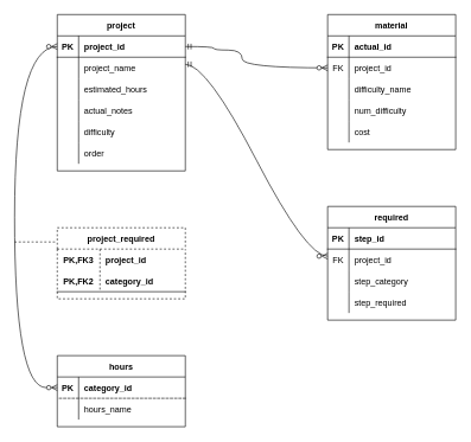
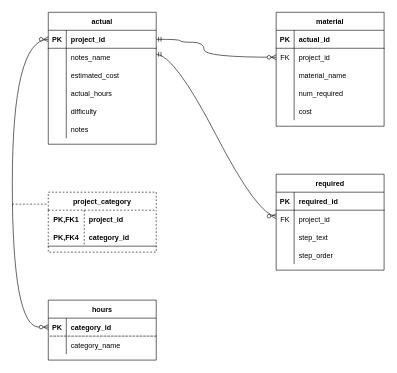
- <mxCell id="2" value="project" style="shape=table;startSize=30;container=1;collapsible=1;childLayout=tableLayout;fixedRows=1;rowLines=0;fontStyle=1;align=center;resizeLast=1;" vertex="1" parent="1"><mxGeometry x="80" y="20" width="180" height="220" as="geometry" /></mxCell>
+ <mxCell id="2" value="actual" style="shape=table;startSize=30;container=1;collapsible=1;childLayout=tableLayout;fixedRows=1;rowLines=0;fontStyle=1;align=center;resizeLast=1;" vertex="1" parent="1"><mxGeometry x="80" y="20" width="180" height="220" as="geometry" /></mxCell>
- <mxCell id="8" value="project_name" style="shape=partialRectangle;connectable=0;fillColor=none;top=0;left=0;bottom=0;right=0;align=left;spacingLeft=6;overflow=hidden;" vertex="1" parent="6"><mxGeometry x="30" width="150" height="30" as="geometry"><mxRectangle width="150" height="30" as="alternateBounds" /></mxGeometry></mxCell>
+ <mxCell id="8" value="notes_name" style="shape=partialRectangle;connectable=0;fillColor=none;top=0;left=0;bottom=0;right=0;align=left;spacingLeft=6;overflow=hidden;" vertex="1" parent="6"><mxGeometry x="30" width="150" height="30" as="geometry"><mxRectangle width="150" height="30" as="alternateBounds" /></mxGeometry></mxCell>
- <mxCell id="11" value="estimated_hours" style="shape=partialRectangle;connectable=0;fillColor=none;top=0;left=0;bottom=0;right=0;align=left;spacingLeft=6;overflow=hidden;" vertex="1" parent="9"><mxGeometry x="30" width="150" height="30" as="geometry"><mxRectangle width="150" height="30" as="alternateBounds" /></mxGeometry></mxCell>
+ <mxCell id="11" value="estimated_cost" style="shape=partialRectangle;connectable=0;fillColor=none;top=0;left=0;bottom=0;right=0;align=left;spacingLeft=6;overflow=hidden;" vertex="1" parent="9"><mxGeometry x="30" width="150" height="30" as="geometry"><mxRectangle width="150" height="30" as="alternateBounds" /></mxGeometry></mxCell>
- <mxCell id="44" value="difficulty_name" style="shape=partialRectangle;connectable=0;fillColor=none;top=0;left=0;bottom=0;right=0;align=left;spacingLeft=6;overflow=hidden;" vertex="1" parent="42"><mxGeometry x="30" width="150" height="30" as="geometry"><mxRectangle width="150" height="30" as="alternateBounds" /></mxGeometry></mxCell>
+ <mxCell id="44" value="material_name" style="shape=partialRectangle;connectable=0;fillColor=none;top=0;left=0;bottom=0;right=0;align=left;spacingLeft=6;overflow=hidden;" vertex="1" parent="42"><mxGeometry x="30" width="150" height="30" as="geometry"><mxRectangle width="150" height="30" as="alternateBounds" /></mxGeometry></mxCell>
- <mxCell id="14" value="actual_notes" style="shape=partialRectangle;connectable=0;fillColor=none;top=0;left=0;bottom=0;right=0;align=left;spacingLeft=6;overflow=hidden;" vertex="1" parent="12"><mxGeometry x="30" width="150" height="30" as="geometry"><mxRectangle width="150" height="30" as="alternateBounds" /></mxGeometry></mxCell>
+ <mxCell id="14" value="actual_hours" style="shape=partialRectangle;connectable=0;fillColor=none;top=0;left=0;bottom=0;right=0;align=left;spacingLeft=6;overflow=hidden;" vertex="1" parent="12"><mxGeometry x="30" width="150" height="30" as="geometry"><mxRectangle width="150" height="30" as="alternateBounds" /></mxGeometry></mxCell>
- <mxCell id="47" value="num_difficulty" style="shape=partialRectangle;connectable=0;fillColor=none;top=0;left=0;bottom=0;right=0;align=left;spacingLeft=6;overflow=hidden;" vertex="1" parent="45"><mxGeometry x="30" width="150" height="30" as="geometry"><mxRectangle width="150" height="30" as="alternateBounds" /></mxGeometry></mxCell>
+ <mxCell id="47" value="num_required" style="shape=partialRectangle;connectable=0;fillColor=none;top=0;left=0;bottom=0;right=0;align=left;spacingLeft=6;overflow=hidden;" vertex="1" parent="45"><mxGeometry x="30" width="150" height="30" as="geometry"><mxRectangle width="150" height="30" as="alternateBounds" /></mxGeometry></mxCell>
- <mxCell id="20" value="order" style="shape=partialRectangle;connectable=0;fillColor=none;top=0;left=0;bottom=0;right=0;align=left;spacingLeft=6;overflow=hidden;" vertex="1" parent="18"><mxGeometry x="30" width="150" height="30" as="geometry"><mxRectangle width="150" height="30" as="alternateBounds" /></mxGeometry></mxCell>
+ <mxCell id="20" value="notes" style="shape=partialRectangle;connectable=0;fillColor=none;top=0;left=0;bottom=0;right=0;align=left;spacingLeft=6;overflow=hidden;" vertex="1" parent="18"><mxGeometry x="30" width="150" height="30" as="geometry"><mxRectangle width="150" height="30" as="alternateBounds" /></mxGeometry></mxCell>
- <mxCell id="21" value="project_required" style="shape=table;startSize=30;container=1;collapsible=1;childLayout=tableLayout;fixedRows=1;rowLines=0;fontStyle=1;align=center;resizeLast=1;dashed=1;" vertex="1" parent="1"><mxGeometry x="80" y="320" width="180" height="100" as="geometry" /></mxCell>
+ <mxCell id="21" value="project_category" style="shape=table;startSize=30;container=1;collapsible=1;childLayout=tableLayout;fixedRows=1;rowLines=0;fontStyle=1;align=center;resizeLast=1;dashed=1;" vertex="1" parent="1"><mxGeometry x="80" y="320" width="180" height="100" as="geometry" /></mxCell>
- <mxCell id="54" value="step_id" style="shape=partialRectangle;connectable=0;fillColor=none;top=0;left=0;bottom=0;right=0;align=left;spacingLeft=6;fontStyle=1;overflow=hidden;" vertex="1" parent="52"><mxGeometry x="30" width="150" height="30" as="geometry"><mxRectangle width="150" height="30" as="alternateBounds" /></mxGeometry></mxCell>
+ <mxCell id="54" value="required_id" style="shape=partialRectangle;connectable=0;fillColor=none;top=0;left=0;bottom=0;right=0;align=left;spacingLeft=6;fontStyle=1;overflow=hidden;" vertex="1" parent="52"><mxGeometry x="30" width="150" height="30" as="geometry"><mxRectangle width="150" height="30" as="alternateBounds" /></mxGeometry></mxCell>
- <mxCell id="23" value="PK,FK3" style="shape=partialRectangle;connectable=0;fillColor=none;top=0;left=0;bottom=0;right=0;fontStyle=1;overflow=hidden;" vertex="1" parent="22"><mxGeometry width="60" height="30" as="geometry"><mxRectangle width="60" height="30" as="alternateBounds" /></mxGeometry></mxCell>
+ <mxCell id="23" value="PK,FK1" style="shape=partialRectangle;connectable=0;fillColor=none;top=0;left=0;bottom=0;right=0;fontStyle=1;overflow=hidden;" vertex="1" parent="22"><mxGeometry width="60" height="30" as="geometry"><mxRectangle width="60" height="30" as="alternateBounds" /></mxGeometry></mxCell>
- <mxCell id="26" value="PK,FK2" style="shape=partialRectangle;connectable=0;fillColor=none;top=0;left=0;bottom=0;right=0;fontStyle=1;overflow=hidden;" vertex="1" parent="25"><mxGeometry width="60" height="30" as="geometry"><mxRectangle width="60" height="30" as="alternateBounds" /></mxGeometry></mxCell>
+ <mxCell id="26" value="PK,FK4" style="shape=partialRectangle;connectable=0;fillColor=none;top=0;left=0;bottom=0;right=0;fontStyle=1;overflow=hidden;" vertex="1" parent="25"><mxGeometry width="60" height="30" as="geometry"><mxRectangle width="60" height="30" as="alternateBounds" /></mxGeometry></mxCell>
- <mxCell id="60" value="step_category" style="shape=partialRectangle;connectable=0;fillColor=none;top=0;left=0;bottom=0;right=0;align=left;spacingLeft=6;overflow=hidden;" vertex="1" parent="58"><mxGeometry x="30" width="150" height="30" as="geometry"><mxRectangle width="150" height="30" as="alternateBounds" /></mxGeometry></mxCell>
+ <mxCell id="60" value="step_text" style="shape=partialRectangle;connectable=0;fillColor=none;top=0;left=0;bottom=0;right=0;align=left;spacingLeft=6;overflow=hidden;" vertex="1" parent="58"><mxGeometry x="30" width="150" height="30" as="geometry"><mxRectangle width="150" height="30" as="alternateBounds" /></mxGeometry></mxCell>
- <mxCell id="63" value="step_required" style="shape=partialRectangle;connectable=0;fillColor=none;top=0;left=0;bottom=0;right=0;align=left;spacingLeft=6;overflow=hidden;" vertex="1" parent="61"><mxGeometry x="30" width="150" height="30" as="geometry"><mxRectangle width="150" height="30" as="alternateBounds" /></mxGeometry></mxCell>
+ <mxCell id="63" value="step_order" style="shape=partialRectangle;connectable=0;fillColor=none;top=0;left=0;bottom=0;right=0;align=left;spacingLeft=6;overflow=hidden;" vertex="1" parent="61"><mxGeometry x="30" width="150" height="30" as="geometry"><mxRectangle width="150" height="30" as="alternateBounds" /></mxGeometry></mxCell>
- <mxCell id="34" value="hours_name" style="shape=partialRectangle;connectable=0;fillColor=none;top=0;left=0;bottom=0;right=0;align=left;spacingLeft=6;overflow=hidden;dashed=1;" vertex="1" parent="32"><mxGeometry x="30" width="150" height="30" as="geometry"><mxRectangle width="150" height="30" as="alternateBounds" /></mxGeometry></mxCell>
+ <mxCell id="34" value="category_name" style="shape=partialRectangle;connectable=0;fillColor=none;top=0;left=0;bottom=0;right=0;align=left;spacingLeft=6;overflow=hidden;dashed=1;" vertex="1" parent="32"><mxGeometry x="30" width="150" height="30" as="geometry"><mxRectangle width="150" height="30" as="alternateBounds" /></mxGeometry></mxCell>
